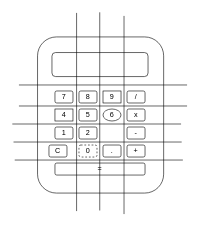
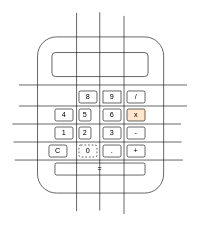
- <mxCell id="4" value="7" style="rounded=1;whiteSpace=wrap;html=1;" vertex="1" parent="1"><mxGeometry x="91" y="151" width="30" height="20" as="geometry" /></mxCell>
- <mxCell id="8" value="4" style="whiteSpace=wrap;html=1;rounded=0;" vertex="1" parent="1"><mxGeometry x="91" y="181" width="30" height="20" as="geometry" /></mxCell>
+ <mxCell id="8" value="4" style="rounded=1;whiteSpace=wrap;html=1;" vertex="1" parent="1"><mxGeometry x="91" y="181" width="30" height="20" as="geometry" /></mxCell>
- <mxCell id="10" value="5" style="rounded=1;whiteSpace=wrap;html=1;" vertex="1" parent="1"><mxGeometry x="131" y="181" width="30" height="20" as="geometry" /></mxCell>
+ <mxCell id="10" value="5" style="rounded=1;whiteSpace=wrap;html=1;" vertex="1" parent="1"><mxGeometry x="131" y="181" width="20" height="20" as="geometry" /></mxCell>
- <mxCell id="9" value="6" style="ellipse;whiteSpace=wrap;html=1;" vertex="1" parent="1"><mxGeometry x="171" y="181" width="30" height="20" as="geometry" /></mxCell>
+ <mxCell id="9" value="6" style="rounded=1;whiteSpace=wrap;html=1;" vertex="1" parent="1"><mxGeometry x="171" y="181" width="30" height="20" as="geometry" /></mxCell>
- <mxCell id="11" value="x" style="rounded=1;whiteSpace=wrap;html=1;" vertex="1" parent="1"><mxGeometry x="211" y="181" width="30" height="20" as="geometry" /></mxCell>
+ <mxCell id="11" value="x" style="rounded=1;whiteSpace=wrap;html=1;fillColor=#ffe6cc;" vertex="1" parent="1"><mxGeometry x="211" y="181" width="30" height="20" as="geometry" /></mxCell>
- <mxCell id="13" value="2" style="rounded=1;whiteSpace=wrap;html=1;" vertex="1" parent="1"><mxGeometry x="131" y="211" width="30" height="20" as="geometry" /></mxCell>
+ <mxCell id="13" value="2" style="rounded=1;whiteSpace=wrap;html=1;" vertex="1" parent="1"><mxGeometry x="131" y="211" width="20" height="20" as="geometry" /></mxCell>
+ <mxCell id="14" value="3" style="rounded=1;whiteSpace=wrap;html=1;" vertex="1" parent="1"><mxGeometry x="171" y="211" width="30" height="20" as="geometry" /></mxCell>
